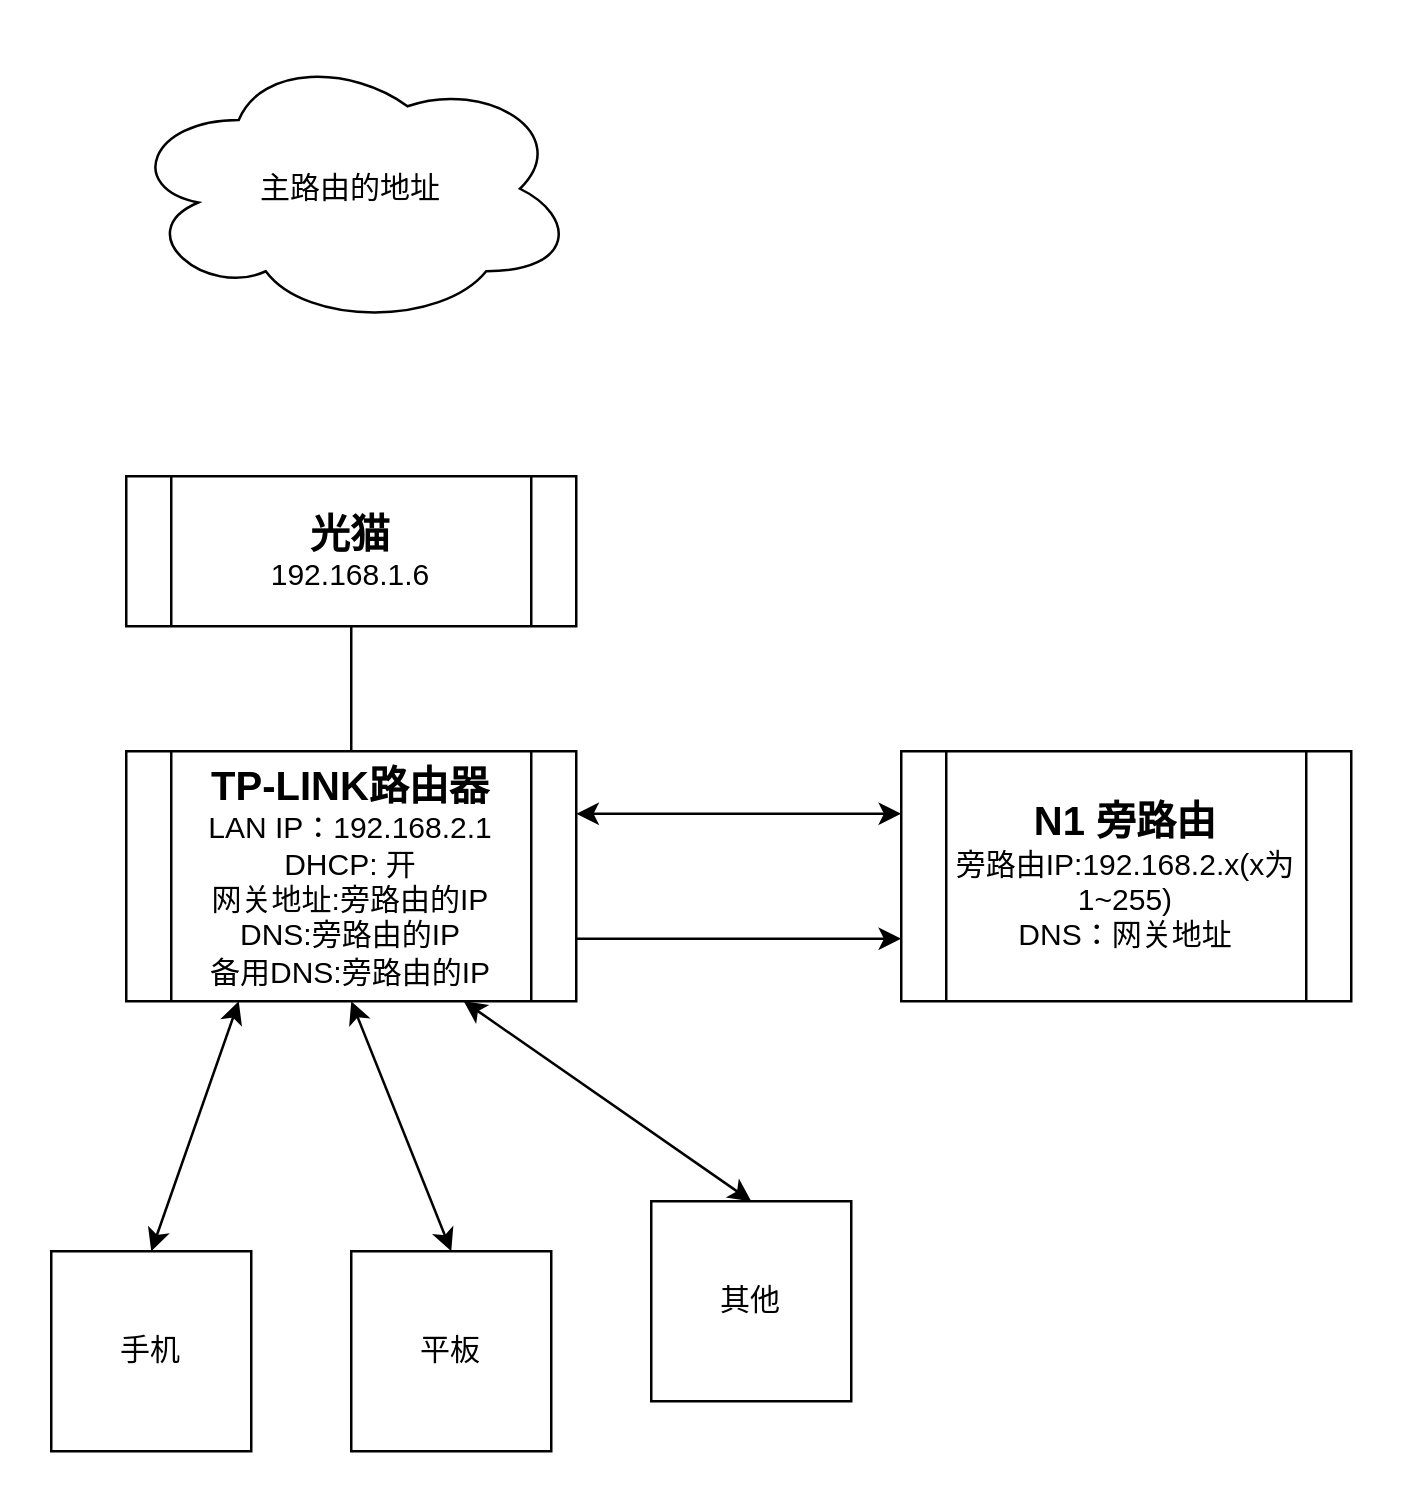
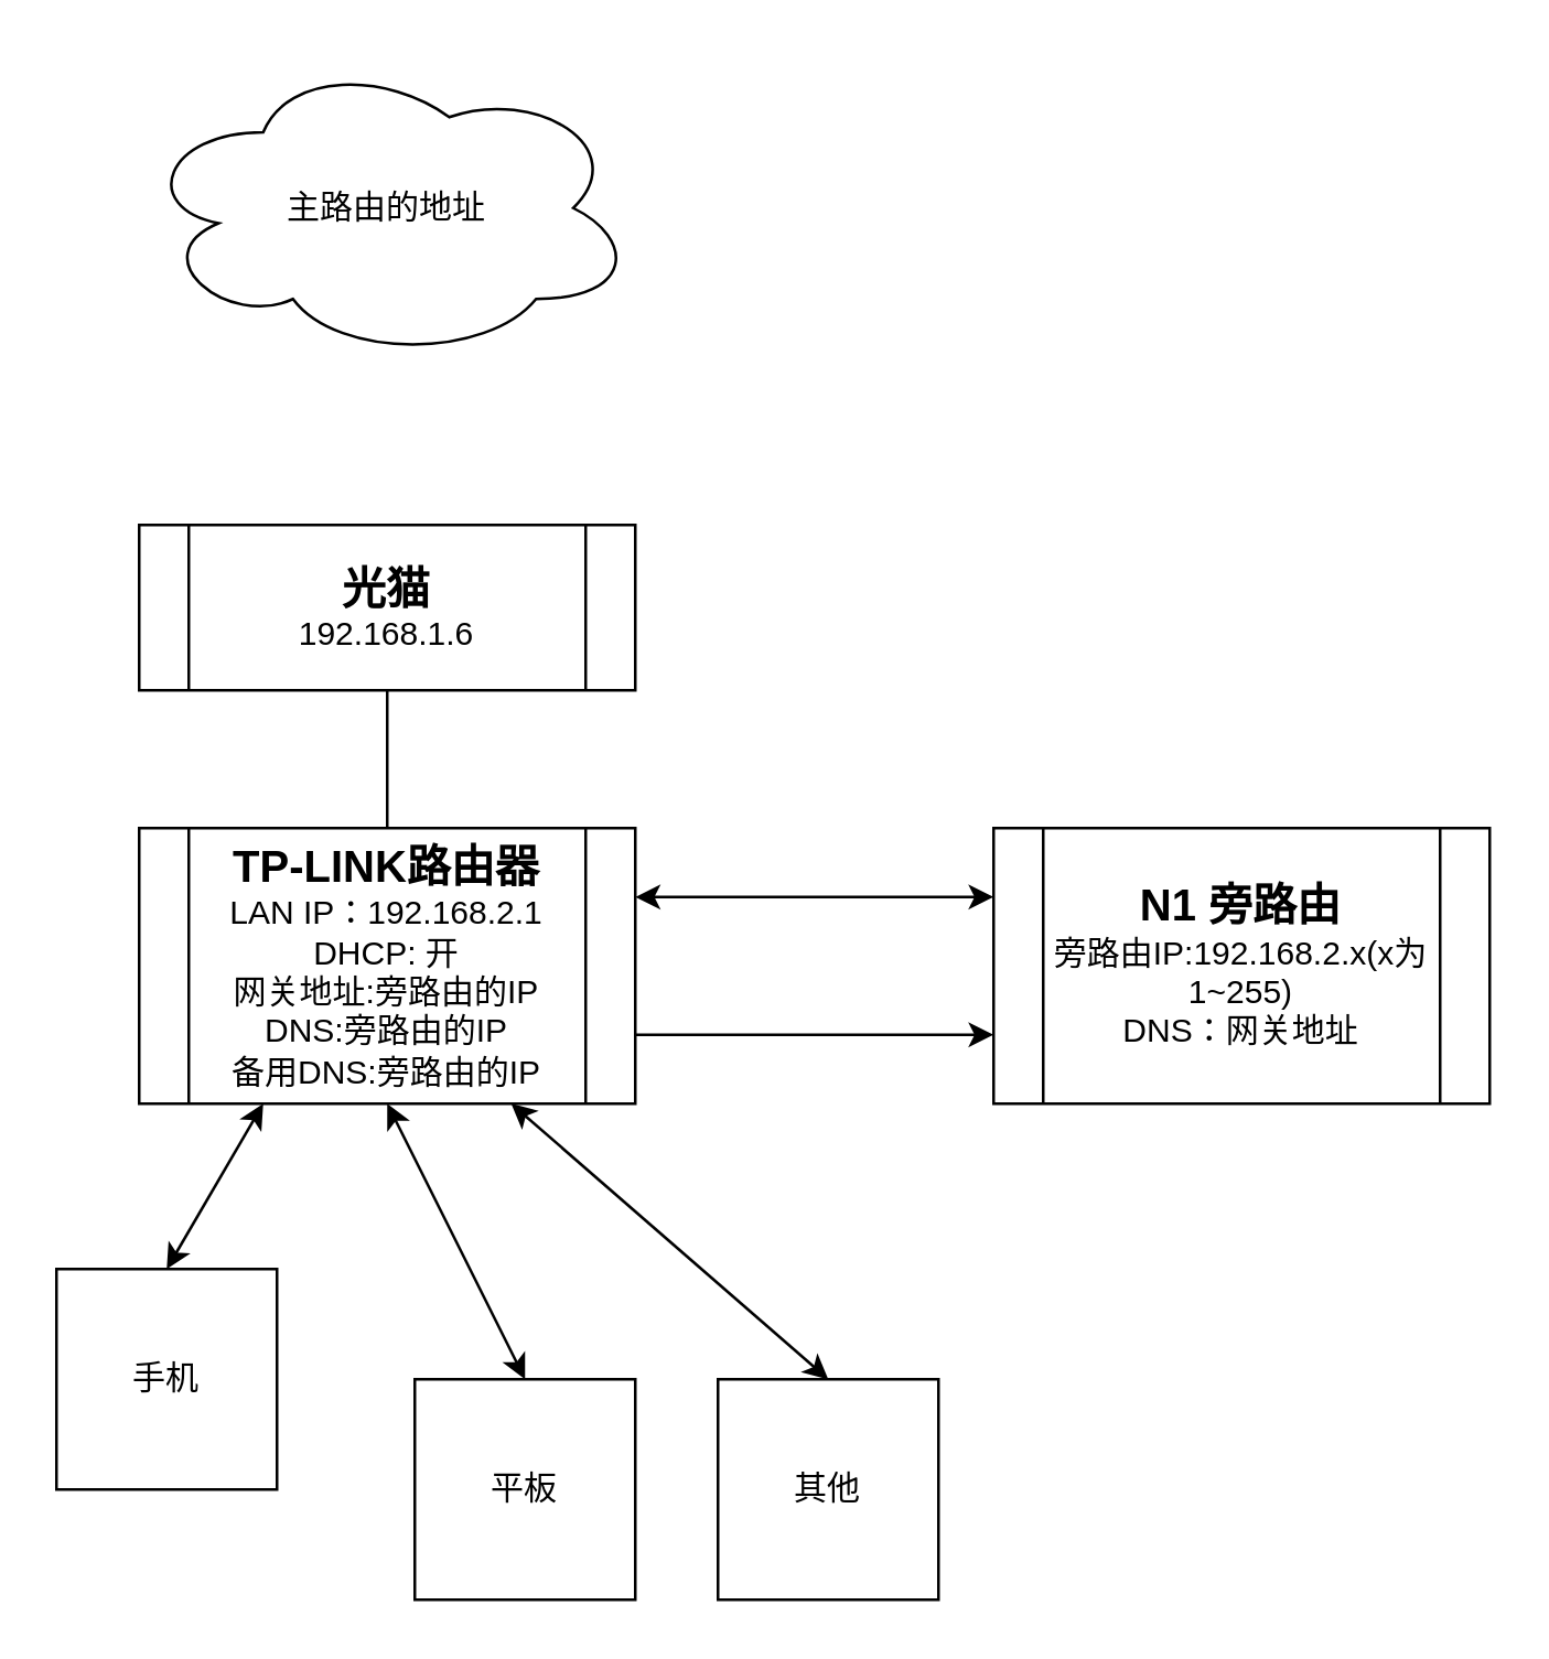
- <mxCell id="14" value="其他" style="whiteSpace=wrap;html=1;aspect=fixed;" vertex="1" parent="1"><mxGeometry x="260" y="480" width="80" height="80" as="geometry" /></mxCell>
+ <mxCell id="14" value="其他" style="whiteSpace=wrap;html=1;aspect=fixed;" vertex="1" parent="1"><mxGeometry x="260" y="500" width="80" height="80" as="geometry" /></mxCell>
- <mxCell id="12" value="手机" style="whiteSpace=wrap;html=1;aspect=fixed;" vertex="1" parent="1"><mxGeometry x="20" y="500" width="80" height="80" as="geometry" /></mxCell>
+ <mxCell id="12" value="手机" style="whiteSpace=wrap;html=1;aspect=fixed;" vertex="1" parent="1"><mxGeometry x="20" y="460" width="80" height="80" as="geometry" /></mxCell>
- <mxCell id="13" value="平板" style="whiteSpace=wrap;html=1;aspect=fixed;" vertex="1" parent="1"><mxGeometry x="140" y="500" width="80" height="80" as="geometry" /></mxCell>
+ <mxCell id="13" value="平板" style="whiteSpace=wrap;html=1;aspect=fixed;" vertex="1" parent="1"><mxGeometry x="150" y="500" width="80" height="80" as="geometry" /></mxCell>
